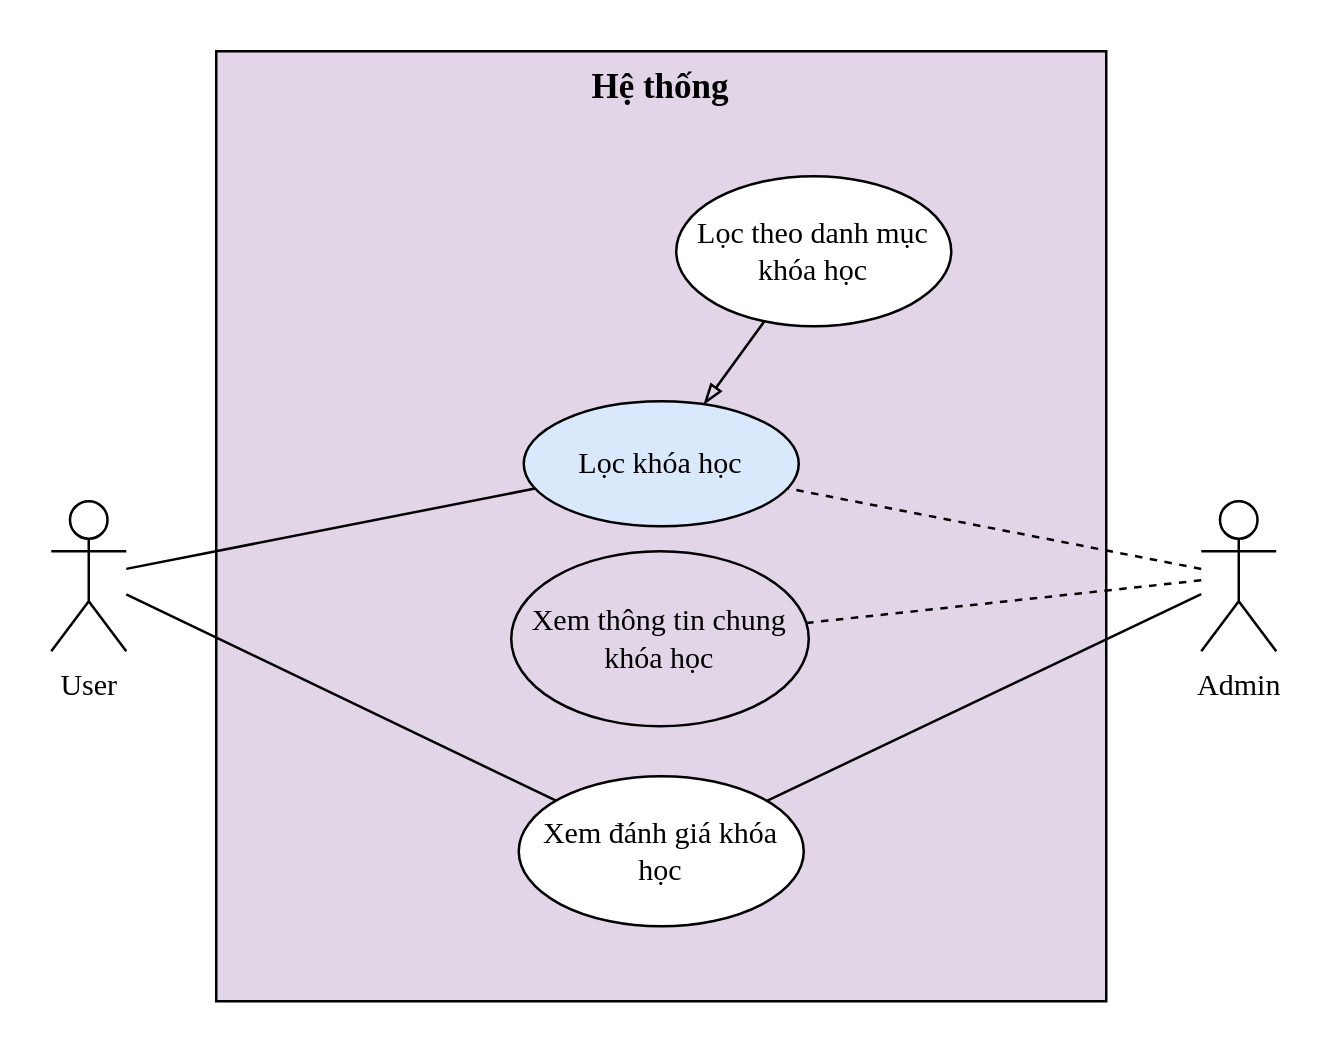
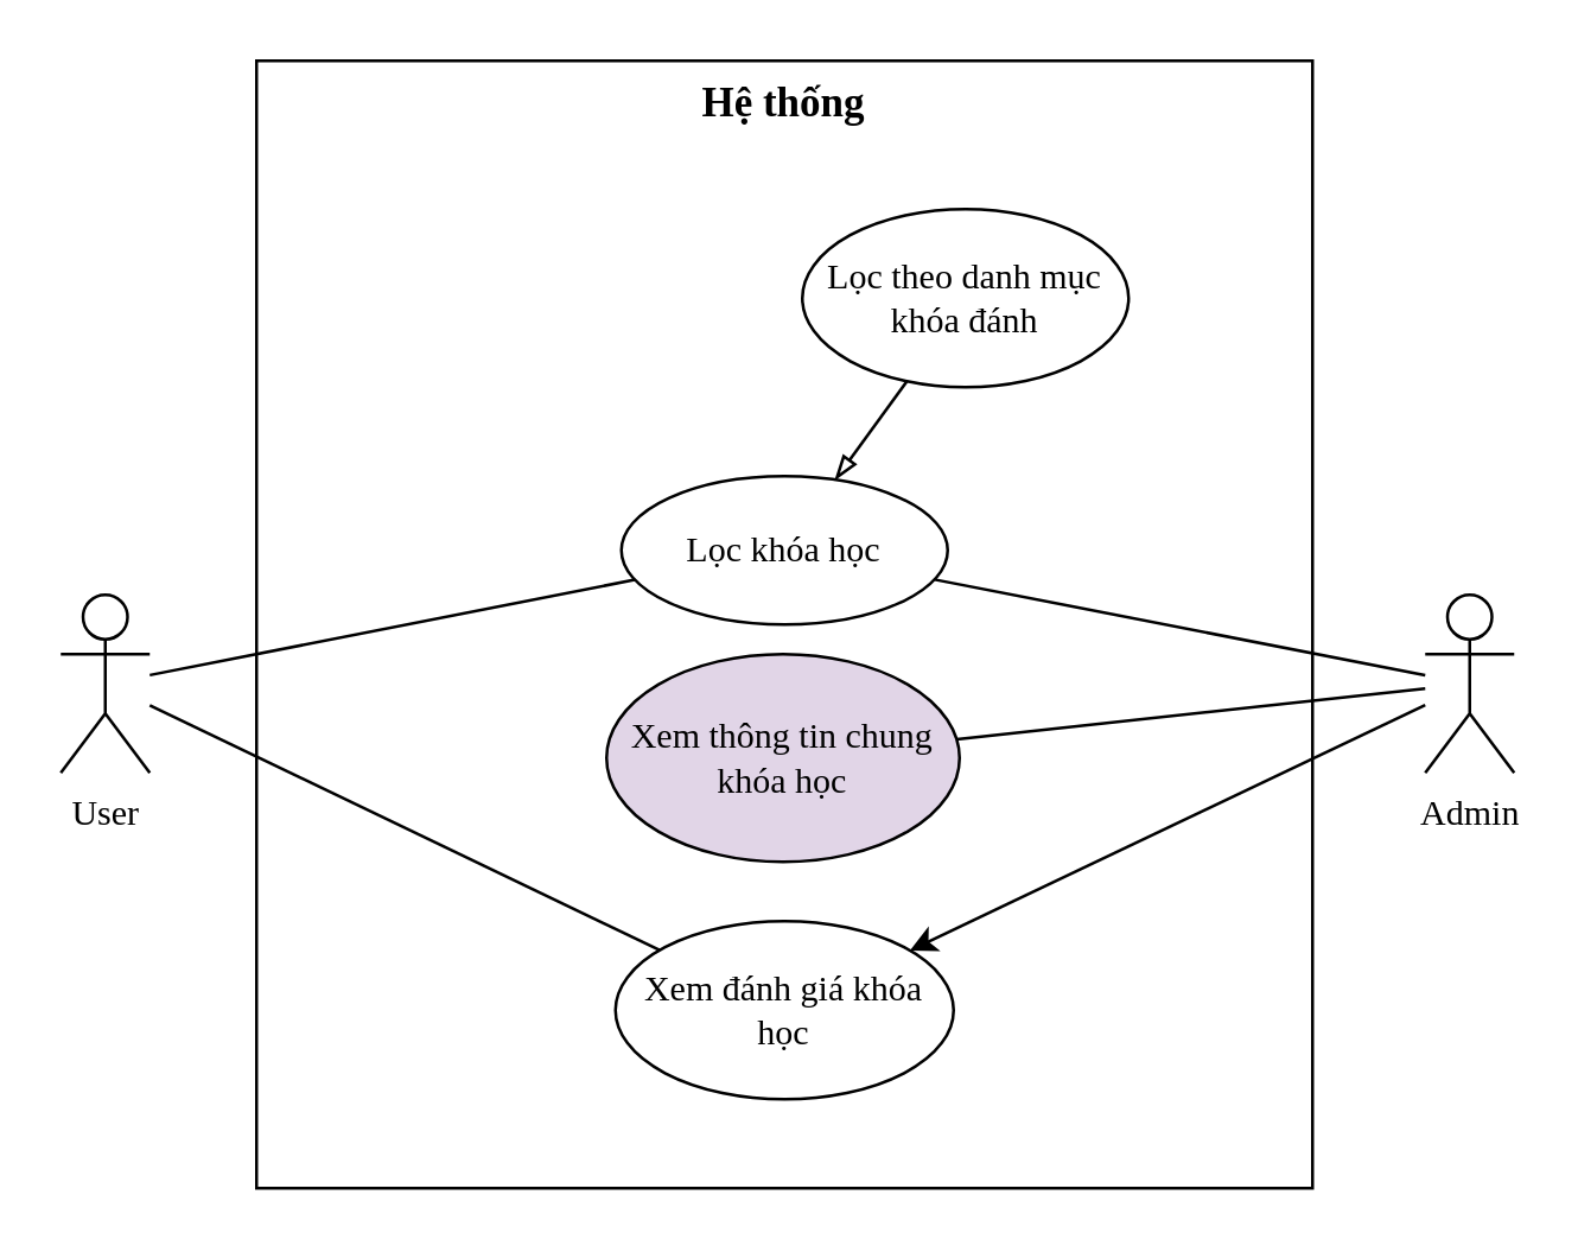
- <mxCell id="2" value="&lt;b&gt;&lt;font style=&quot;font-size: 14px;&quot;&gt;Hệ thống&lt;/font&gt;&lt;/b&gt;" style="rounded=0;whiteSpace=wrap;html=1;fontFamily=Times New Roman;verticalAlign=top;fillColor=#e1d5e7;" vertex="1" parent="1"><mxGeometry x="86" y="20" width="356" height="380" as="geometry" /></mxCell>
+ <mxCell id="2" value="&lt;b&gt;&lt;font style=&quot;font-size: 14px;&quot;&gt;Hệ thống&lt;/font&gt;&lt;/b&gt;" style="rounded=0;whiteSpace=wrap;html=1;fontFamily=Times New Roman;verticalAlign=top;" vertex="1" parent="1"><mxGeometry x="86" y="20" width="356" height="380" as="geometry" /></mxCell>
- <mxCell id="8" value="Lọc theo danh mục khóa học" style="ellipse;whiteSpace=wrap;html=1;fontFamily=Times New Roman;" vertex="1" parent="1"><mxGeometry x="270" y="70" width="110" height="60" as="geometry" /></mxCell>
+ <mxCell id="8" value="Lọc theo danh mục khóa đánh" style="ellipse;whiteSpace=wrap;html=1;fontFamily=Times New Roman;" vertex="1" parent="1"><mxGeometry x="270" y="70" width="110" height="60" as="geometry" /></mxCell>
- <mxCell id="5" value="Lọc khóa học" style="ellipse;whiteSpace=wrap;html=1;fontFamily=Times New Roman;fillColor=#dae8fc;" vertex="1" parent="1"><mxGeometry x="209" y="160" width="110" height="50" as="geometry" /></mxCell>
+ <mxCell id="5" value="Lọc khóa học" style="ellipse;whiteSpace=wrap;html=1;fontFamily=Times New Roman;" vertex="1" parent="1"><mxGeometry x="209" y="160" width="110" height="50" as="geometry" /></mxCell>
- <mxCell id="14" value="" style="endArrow=none;html=1;rounded=0;fontFamily=Times New Roman;fontSize=14;dashed=1;" edge="1" parent="1" source="4" target="5"><mxGeometry width="50" height="50" relative="1" as="geometry"><mxPoint x="70" y="179" as="sourcePoint" /><mxPoint x="181" y="170" as="targetPoint" /></mxGeometry></mxCell>
+ <mxCell id="14" value="" style="endArrow=none;html=1;rounded=0;fontFamily=Times New Roman;fontSize=14;" edge="1" parent="1" source="4" target="5"><mxGeometry width="50" height="50" relative="1" as="geometry"><mxPoint x="70" y="179" as="sourcePoint" /><mxPoint x="181" y="170" as="targetPoint" /></mxGeometry></mxCell>
- <mxCell id="11" value="" style="endArrow=none;html=1;rounded=0;fontFamily=Times New Roman;fontSize=14;dashed=1;" edge="1" parent="1" source="4" target="6"><mxGeometry width="50" height="50" relative="1" as="geometry"><mxPoint x="30" y="139" as="sourcePoint" /><mxPoint x="141" y="130" as="targetPoint" /></mxGeometry></mxCell>
+ <mxCell id="11" value="" style="endArrow=none;html=1;rounded=0;fontFamily=Times New Roman;fontSize=14;" edge="1" parent="1" source="4" target="6"><mxGeometry width="50" height="50" relative="1" as="geometry"><mxPoint x="30" y="139" as="sourcePoint" /><mxPoint x="141" y="130" as="targetPoint" /></mxGeometry></mxCell>
- <mxCell id="13" value="" style="endArrow=none;html=1;rounded=0;fontFamily=Times New Roman;fontSize=14;" edge="1" parent="1" source="4" target="7"><mxGeometry width="50" height="50" relative="1" as="geometry"><mxPoint x="60" y="169" as="sourcePoint" /><mxPoint x="171" y="160" as="targetPoint" /></mxGeometry></mxCell>
+ <mxCell id="13" value="" style="endArrow=classic;html=1;rounded=0;fontFamily=Times New Roman;fontSize=14;" edge="1" parent="1" source="4" target="7"><mxGeometry width="50" height="50" relative="1" as="geometry"><mxPoint x="60" y="169" as="sourcePoint" /><mxPoint x="171" y="160" as="targetPoint" /></mxGeometry></mxCell>
